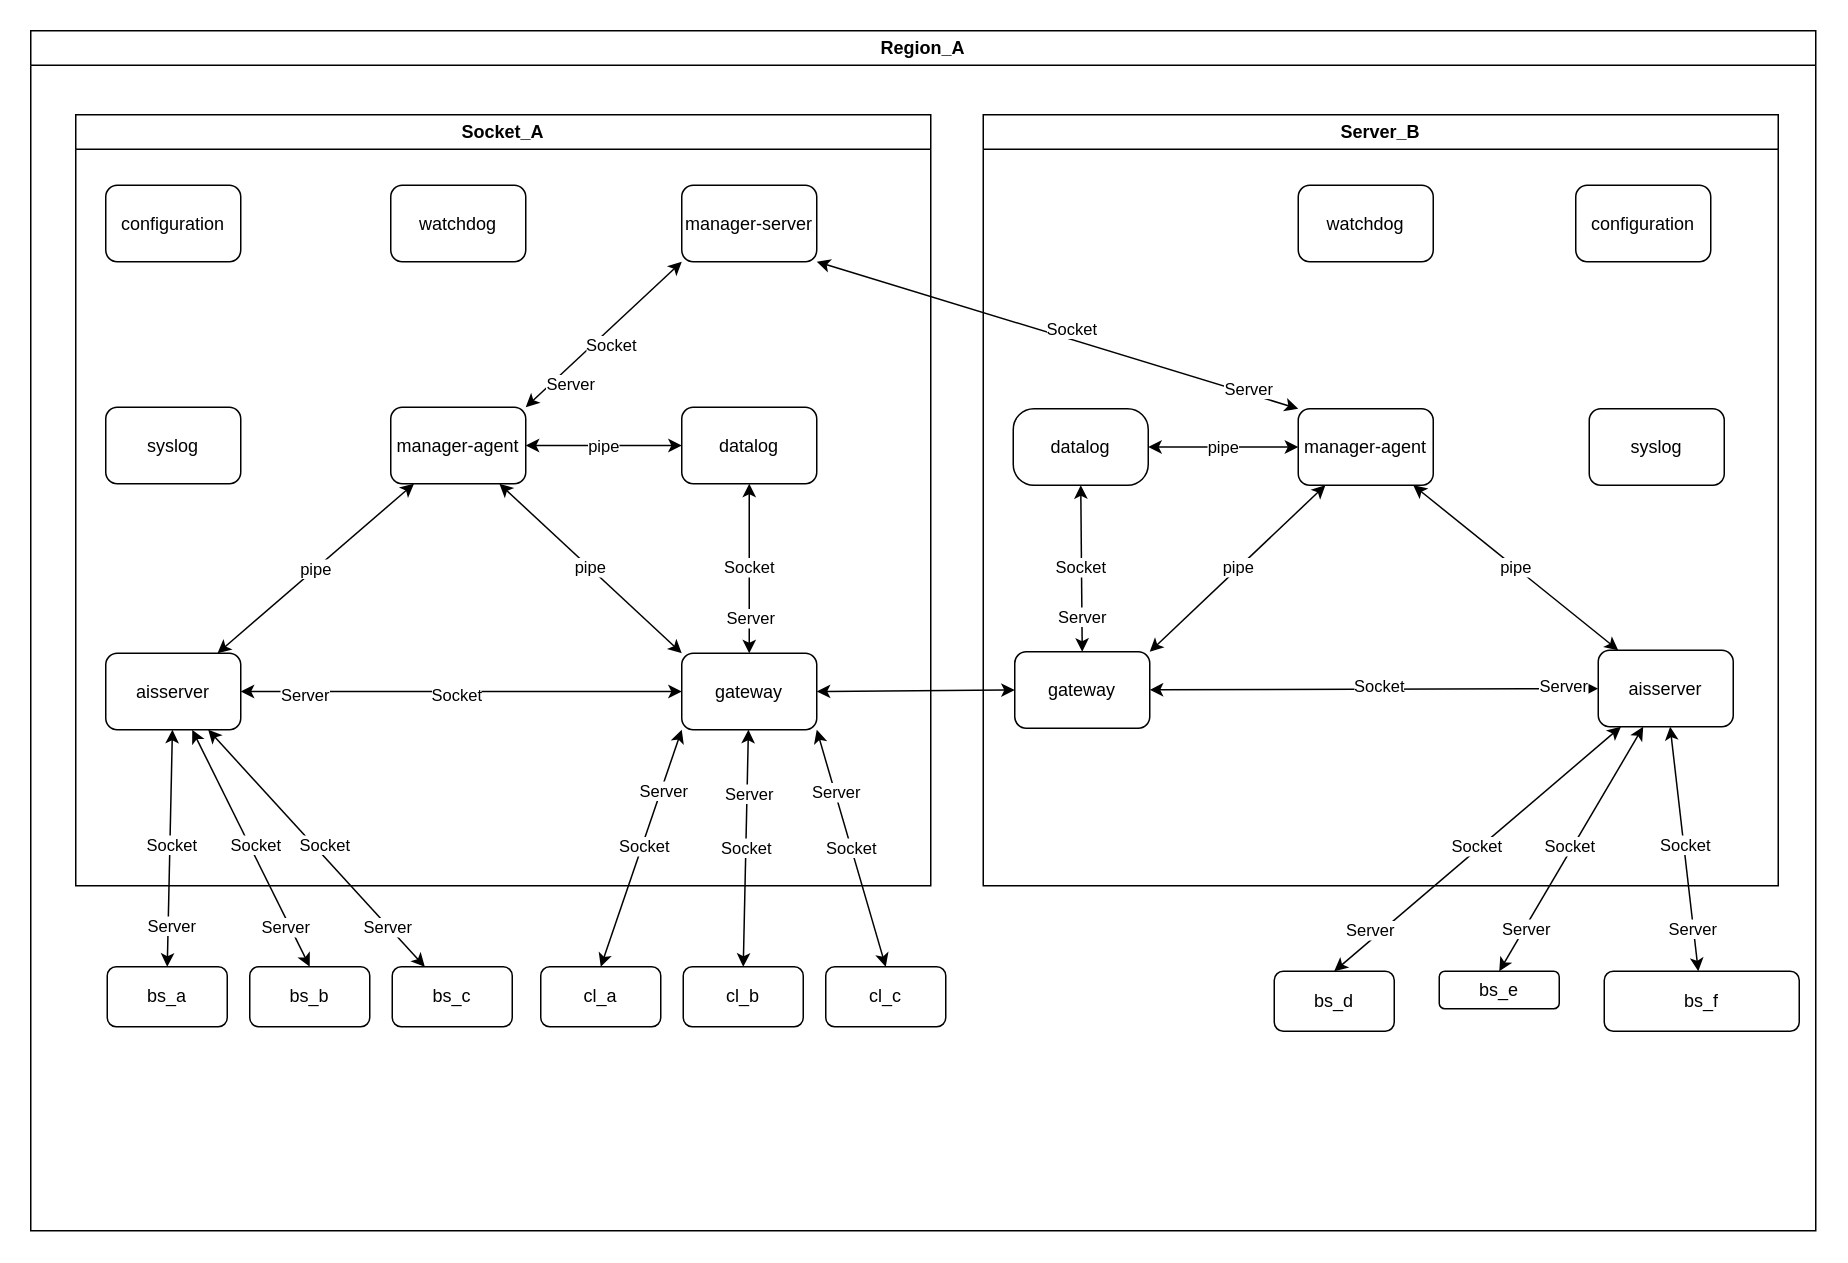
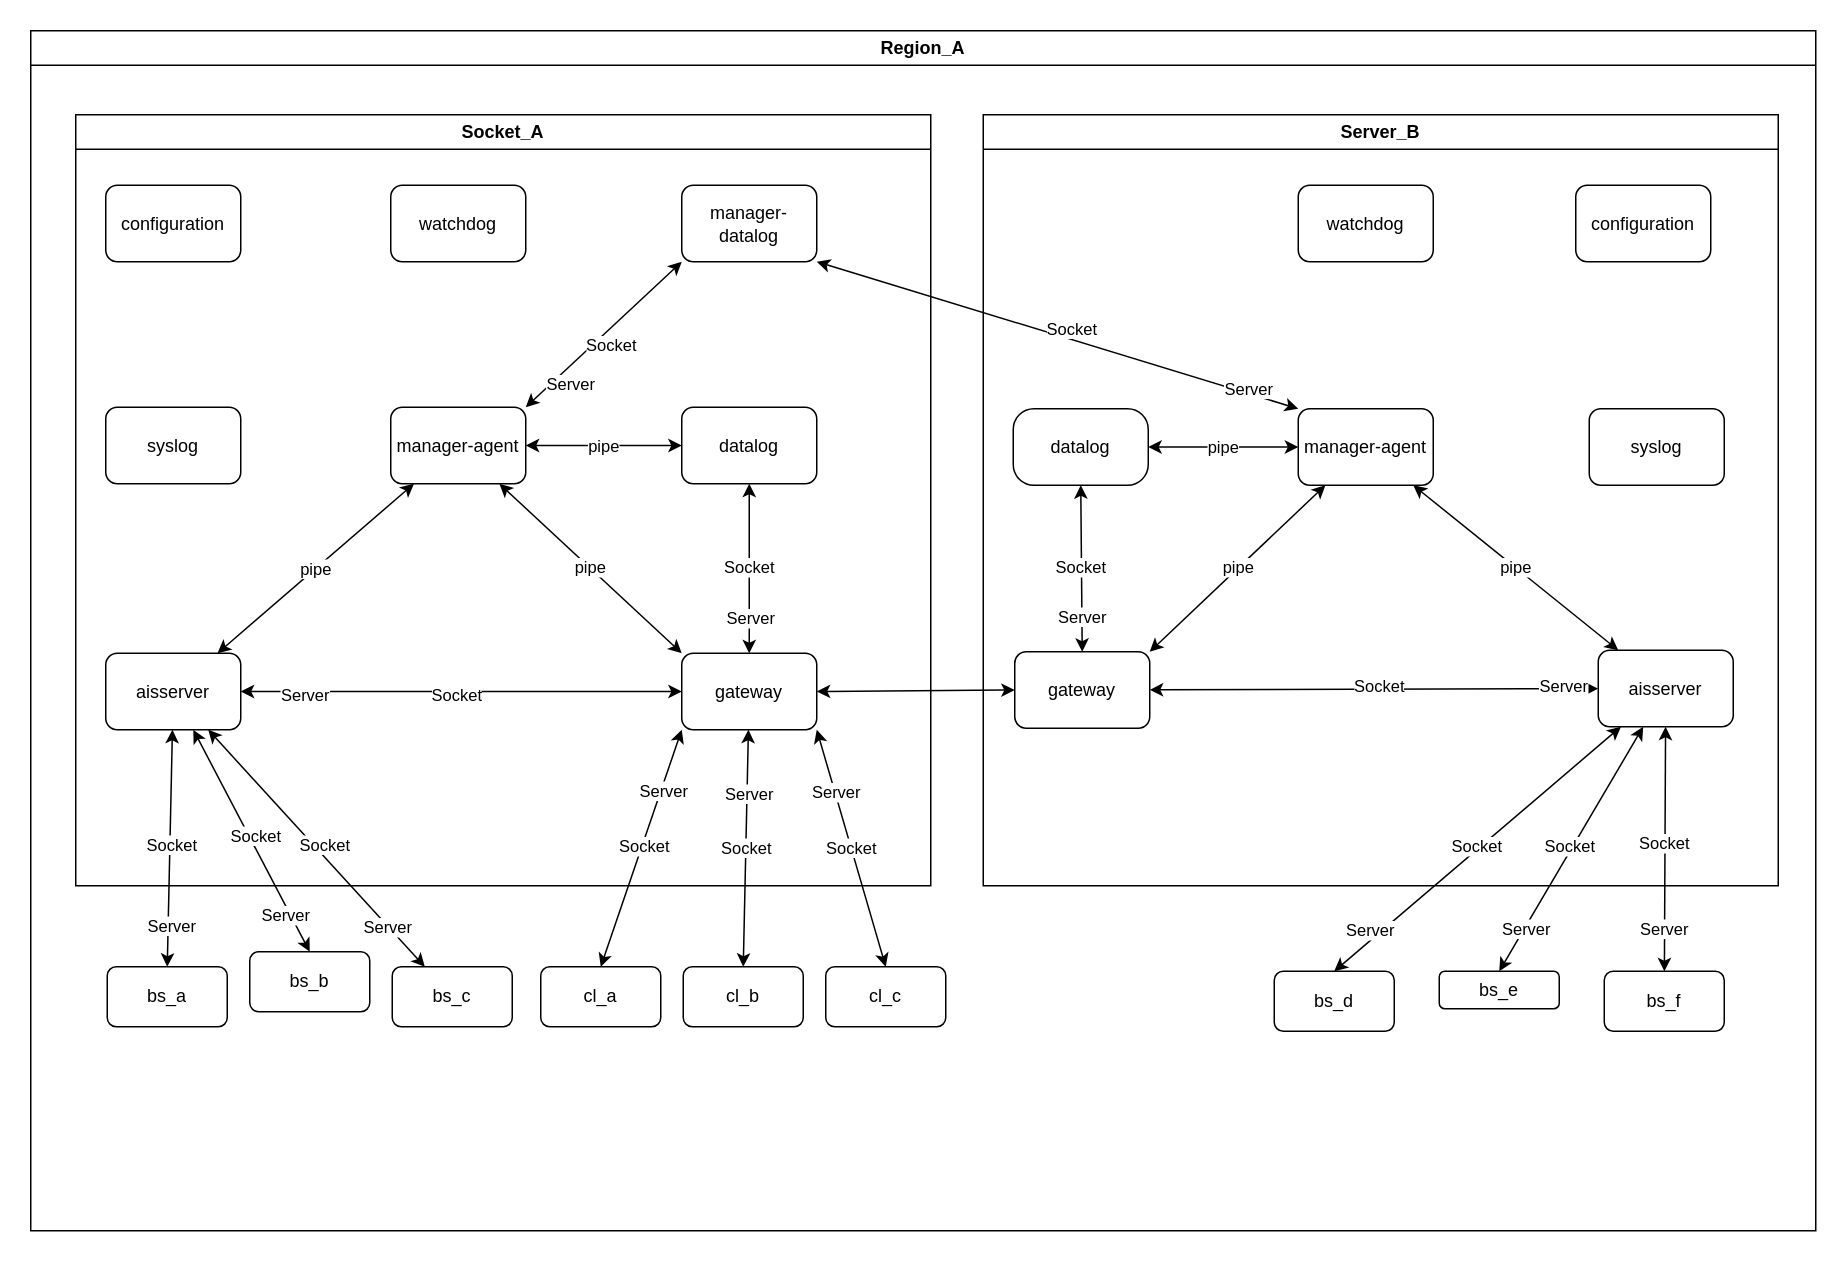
- <mxCell id="11" value="manager-server" style="rounded=1;whiteSpace=wrap;html=1;" vertex="1" parent="3"><mxGeometry x="404" y="47" width="90" height="51" as="geometry" /></mxCell>
+ <mxCell id="11" value="manager-datalog" style="rounded=1;whiteSpace=wrap;html=1;" vertex="1" parent="3"><mxGeometry x="404" y="47" width="90" height="51" as="geometry" /></mxCell>
- <mxCell id="24" value="bs_b" style="rounded=1;whiteSpace=wrap;html=1;" vertex="1" parent="2"><mxGeometry x="146" y="624" width="80" height="40" as="geometry" /></mxCell>
+ <mxCell id="24" value="bs_b" style="rounded=1;whiteSpace=wrap;html=1;" vertex="1" parent="2"><mxGeometry x="146" y="614" width="80" height="40" as="geometry" /></mxCell>
- <mxCell id="53" value="bs_f" style="rounded=1;whiteSpace=wrap;html=1;" vertex="1" parent="2"><mxGeometry x="1049" y="627" width="130" height="40" as="geometry" /></mxCell>
+ <mxCell id="53" value="bs_f" style="rounded=1;whiteSpace=wrap;html=1;" vertex="1" parent="2"><mxGeometry x="1049" y="627" width="80" height="40" as="geometry" /></mxCell>
